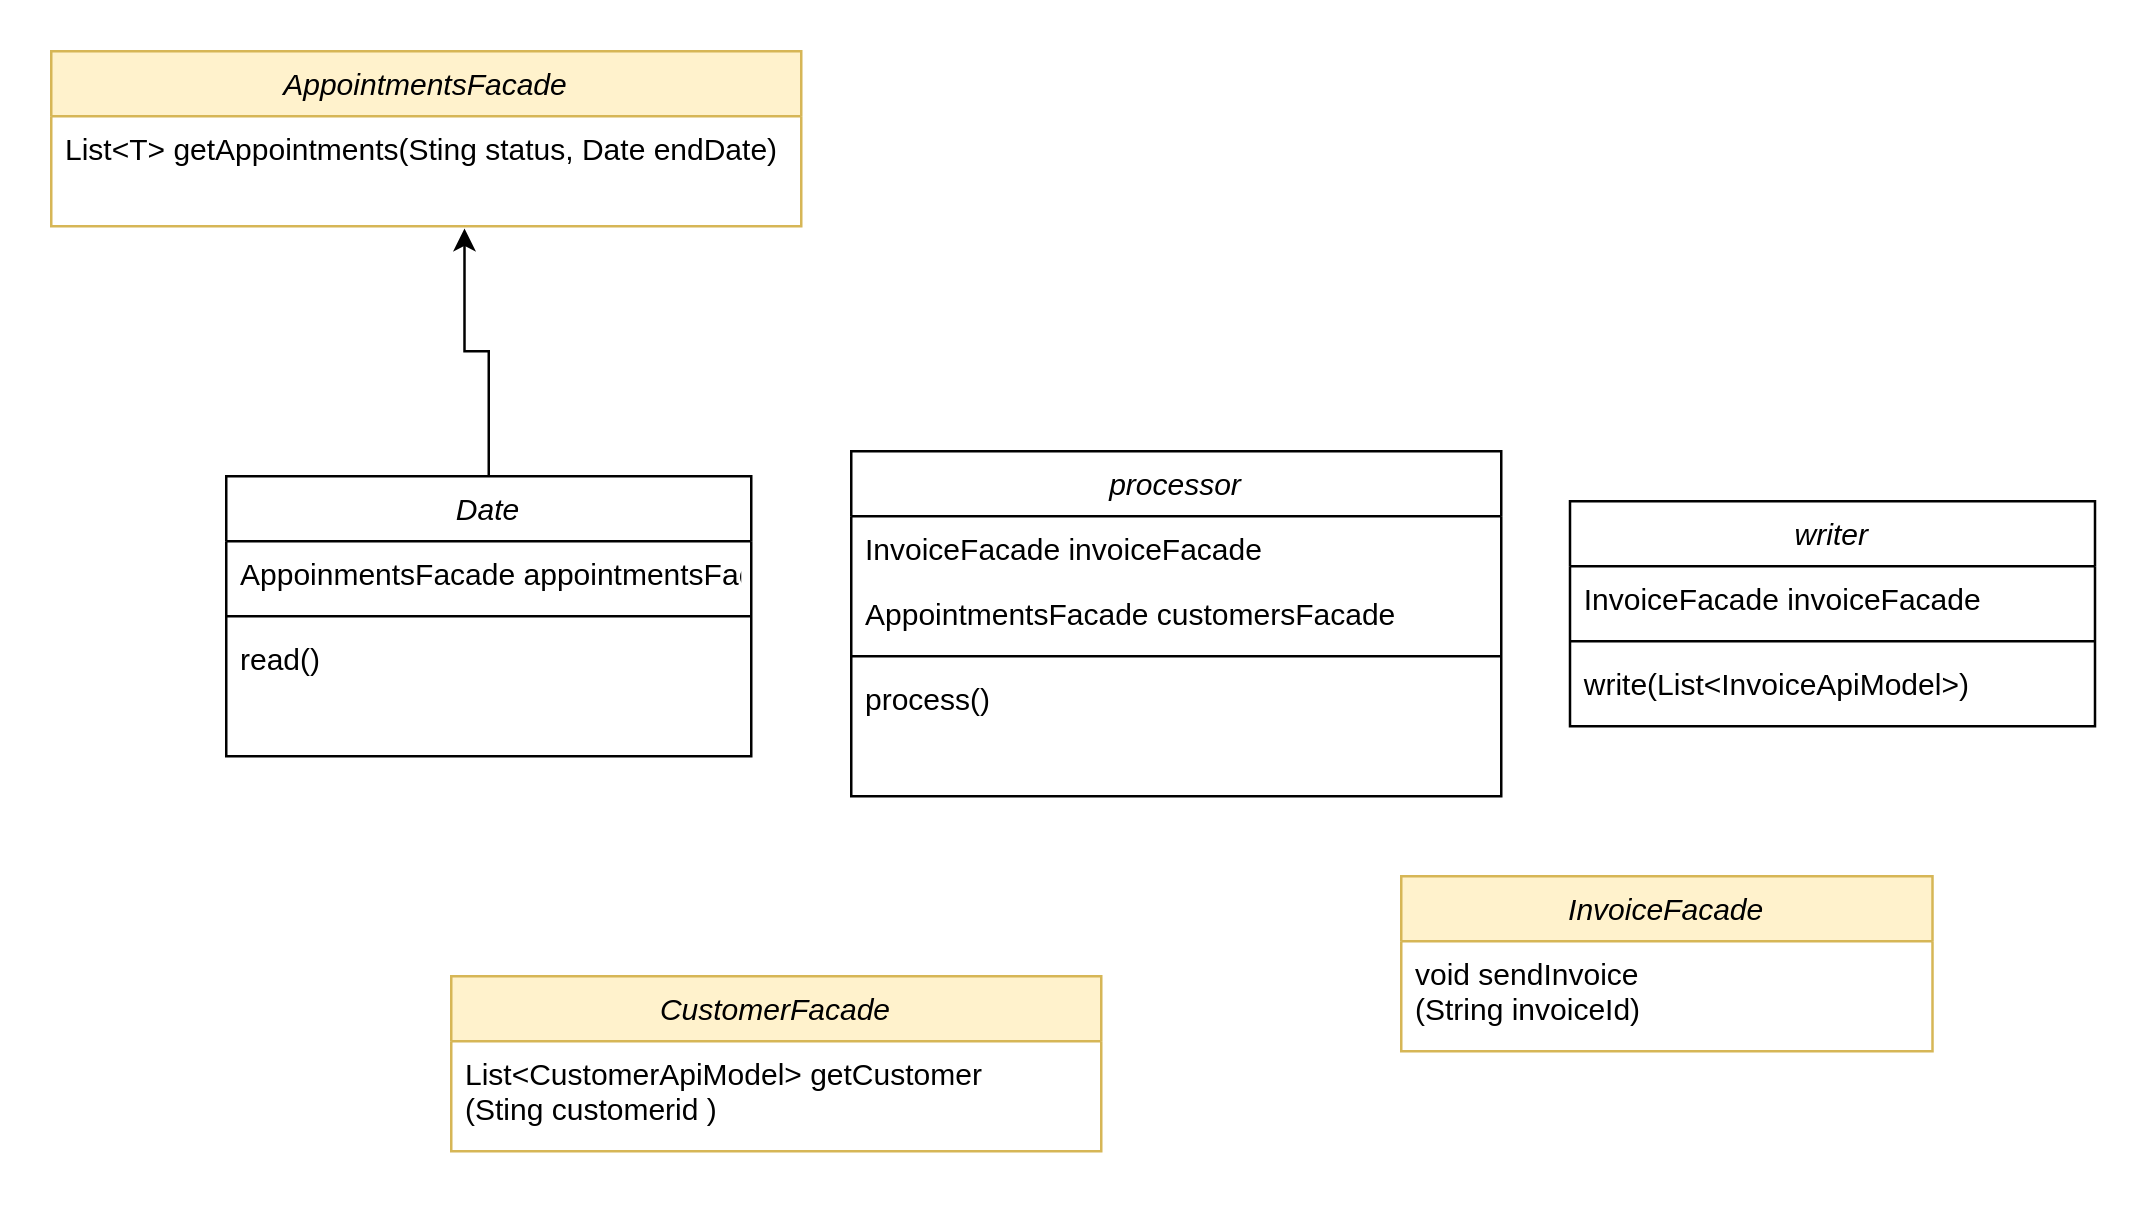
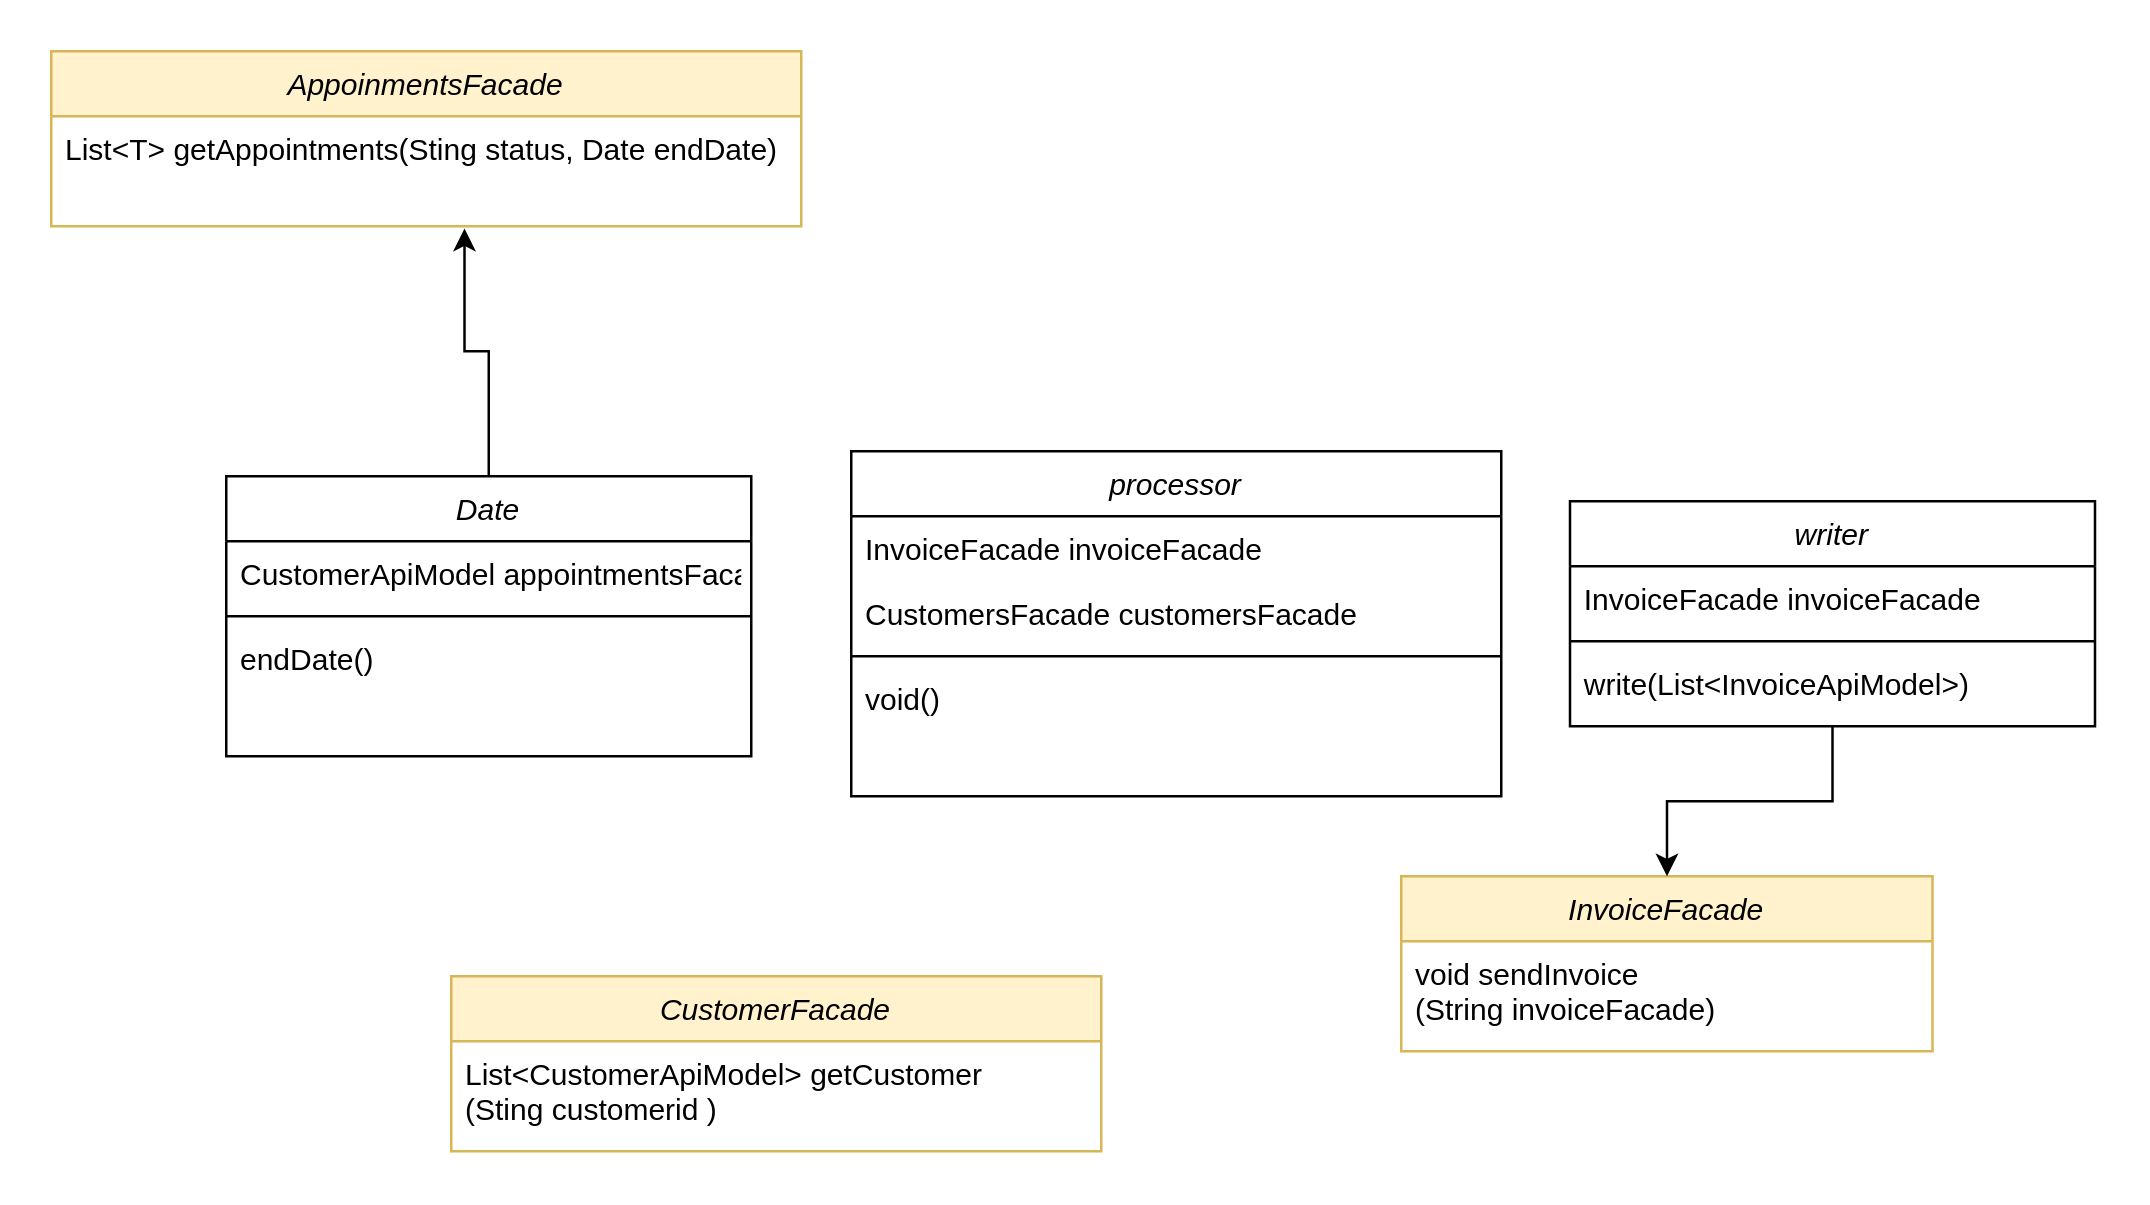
- <mxCell id="13" value="AppointmentsFacade" style="swimlane;fontStyle=2;align=center;verticalAlign=top;childLayout=stackLayout;horizontal=1;startSize=26;horizontalStack=0;resizeParent=1;resizeLast=0;collapsible=1;marginBottom=0;rounded=0;shadow=0;strokeWidth=1;fillColor=#fff2cc;strokeColor=#d6b656;" parent="1" vertex="1"><mxGeometry x="20" y="20" width="300" height="70" as="geometry"><mxRectangle x="230" y="140" width="160" height="26" as="alternateBounds" /></mxGeometry></mxCell>
+ <mxCell id="13" value="AppoinmentsFacade" style="swimlane;fontStyle=2;align=center;verticalAlign=top;childLayout=stackLayout;horizontal=1;startSize=26;horizontalStack=0;resizeParent=1;resizeLast=0;collapsible=1;marginBottom=0;rounded=0;shadow=0;strokeWidth=1;fillColor=#fff2cc;strokeColor=#d6b656;" parent="1" vertex="1"><mxGeometry x="20" y="20" width="300" height="70" as="geometry"><mxRectangle x="230" y="140" width="160" height="26" as="alternateBounds" /></mxGeometry></mxCell>
- <mxCell id="5" value="AppoinmentsFacade appointmentsFacade" style="text;align=left;verticalAlign=top;spacingLeft=4;spacingRight=4;overflow=hidden;rotatable=0;points=[[0,0.5],[1,0.5]];portConstraint=eastwest;" parent="4" vertex="1"><mxGeometry y="26" width="210" height="26" as="geometry" /></mxCell>
+ <mxCell id="5" value="CustomerApiModel appointmentsFacade" style="text;align=left;verticalAlign=top;spacingLeft=4;spacingRight=4;overflow=hidden;rotatable=0;points=[[0,0.5],[1,0.5]];portConstraint=eastwest;" parent="4" vertex="1"><mxGeometry y="26" width="210" height="26" as="geometry" /></mxCell>
- <mxCell id="19" value="AppointmentsFacade customersFacade" style="text;align=left;verticalAlign=top;spacingLeft=4;spacingRight=4;overflow=hidden;rotatable=0;points=[[0,0.5],[1,0.5]];portConstraint=eastwest;" parent="17" vertex="1"><mxGeometry y="52" width="260" height="26" as="geometry" /></mxCell>
+ <mxCell id="19" value="CustomersFacade customersFacade" style="text;align=left;verticalAlign=top;spacingLeft=4;spacingRight=4;overflow=hidden;rotatable=0;points=[[0,0.5],[1,0.5]];portConstraint=eastwest;" parent="17" vertex="1"><mxGeometry y="52" width="260" height="26" as="geometry" /></mxCell>
- <mxCell id="7" value="read()" style="text;align=left;verticalAlign=top;spacingLeft=4;spacingRight=4;overflow=hidden;rotatable=0;points=[[0,0.5],[1,0.5]];portConstraint=eastwest;" parent="4" vertex="1"><mxGeometry y="60" width="210" height="26" as="geometry" /></mxCell>
+ <mxCell id="7" value="endDate()" style="text;align=left;verticalAlign=top;spacingLeft=4;spacingRight=4;overflow=hidden;rotatable=0;points=[[0,0.5],[1,0.5]];portConstraint=eastwest;" parent="4" vertex="1"><mxGeometry y="60" width="210" height="26" as="geometry" /></mxCell>
- <mxCell id="21" value="process()" style="text;align=left;verticalAlign=top;spacingLeft=4;spacingRight=4;overflow=hidden;rotatable=0;points=[[0,0.5],[1,0.5]];portConstraint=eastwest;" parent="17" vertex="1"><mxGeometry y="86" width="260" height="26" as="geometry" /></mxCell>
+ <mxCell id="21" value="void()" style="text;align=left;verticalAlign=top;spacingLeft=4;spacingRight=4;overflow=hidden;rotatable=0;points=[[0,0.5],[1,0.5]];portConstraint=eastwest;" parent="17" vertex="1"><mxGeometry y="86" width="260" height="26" as="geometry" /></mxCell>
+ <mxCell id="8" style="edgeStyle=orthogonalEdgeStyle;rounded=0;orthogonalLoop=1;jettySize=auto;html=1;" parent="1" source="9" target="2" edge="1"><mxGeometry relative="1" as="geometry" /></mxCell>
- <mxCell id="3" value="void sendInvoice&#10;(String invoiceId)" style="text;align=left;verticalAlign=top;spacingLeft=4;spacingRight=4;overflow=hidden;rotatable=0;points=[[0,0.5],[1,0.5]];portConstraint=eastwest;fillColor=none;" parent="2" vertex="1"><mxGeometry y="26" width="212.5" height="40" as="geometry" /></mxCell>
+ <mxCell id="3" value="void sendInvoice&#10;(String invoiceFacade)" style="text;align=left;verticalAlign=top;spacingLeft=4;spacingRight=4;overflow=hidden;rotatable=0;points=[[0,0.5],[1,0.5]];portConstraint=eastwest;fillColor=none;" parent="2" vertex="1"><mxGeometry y="26" width="212.5" height="40" as="geometry" /></mxCell>
